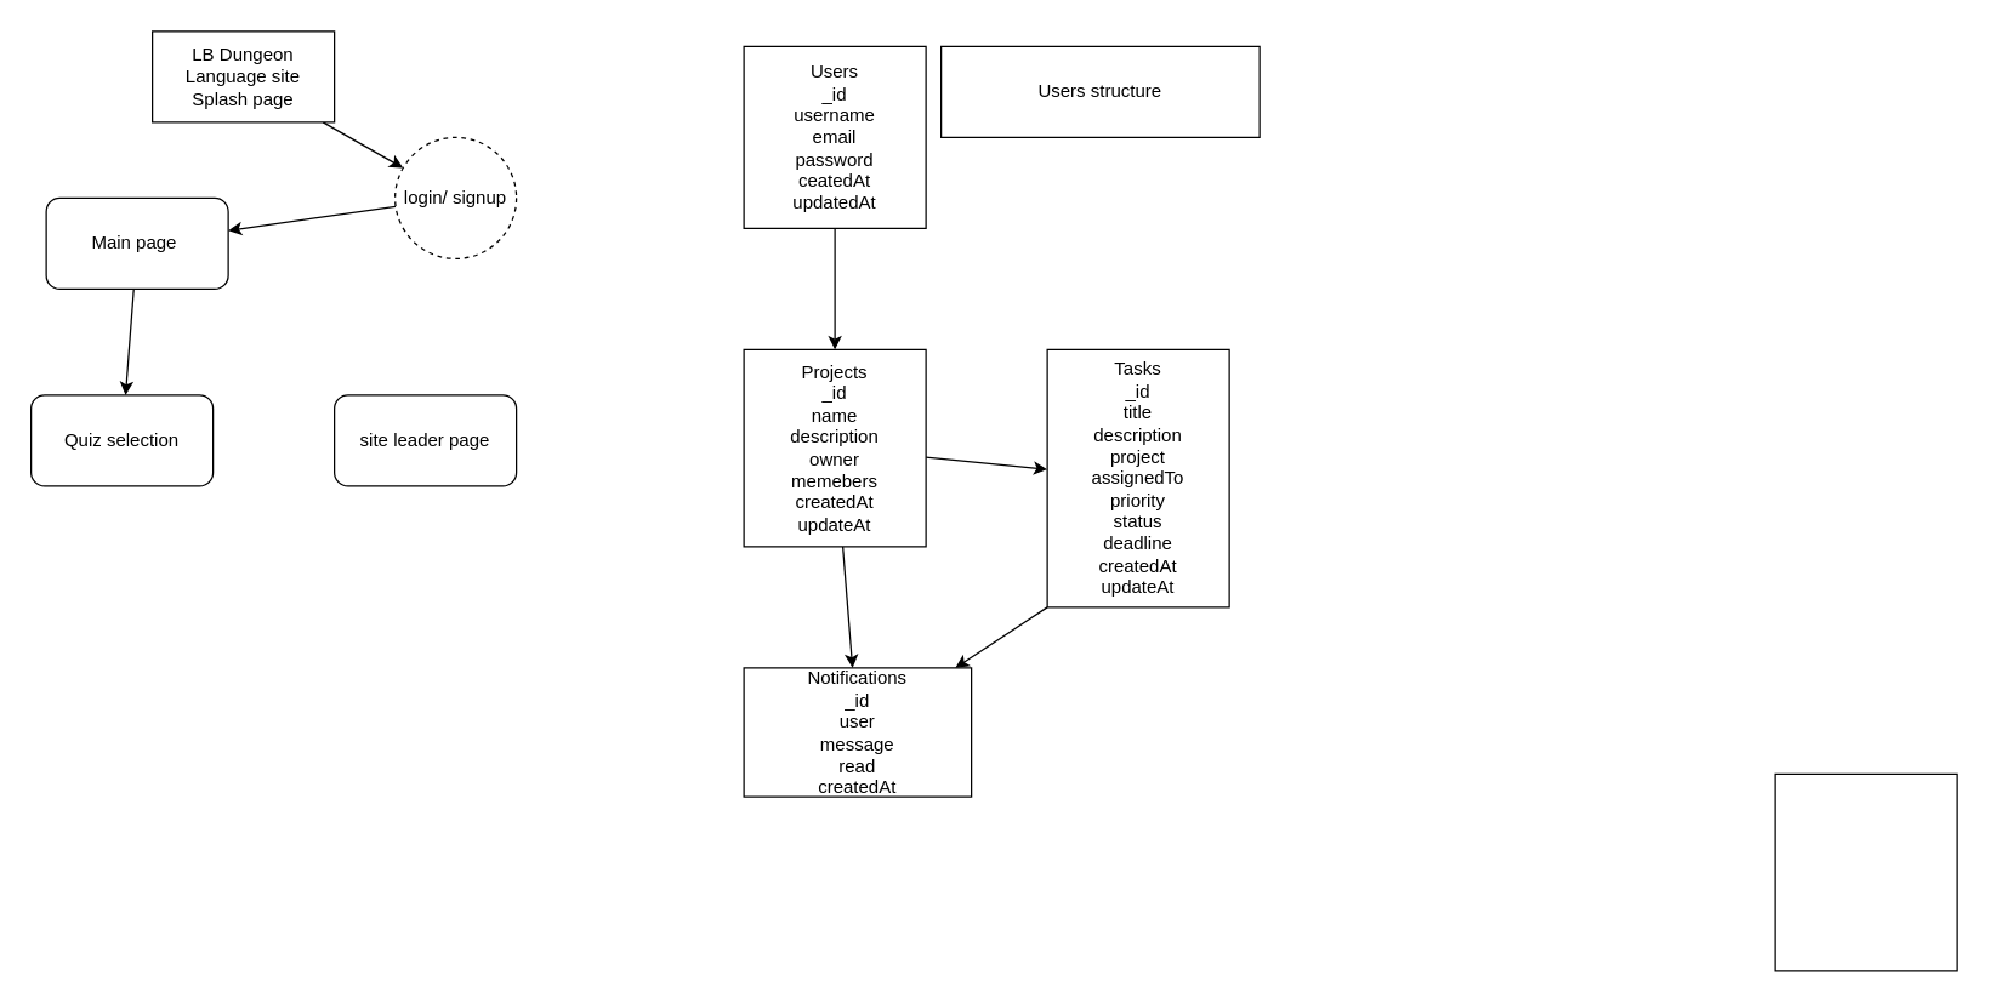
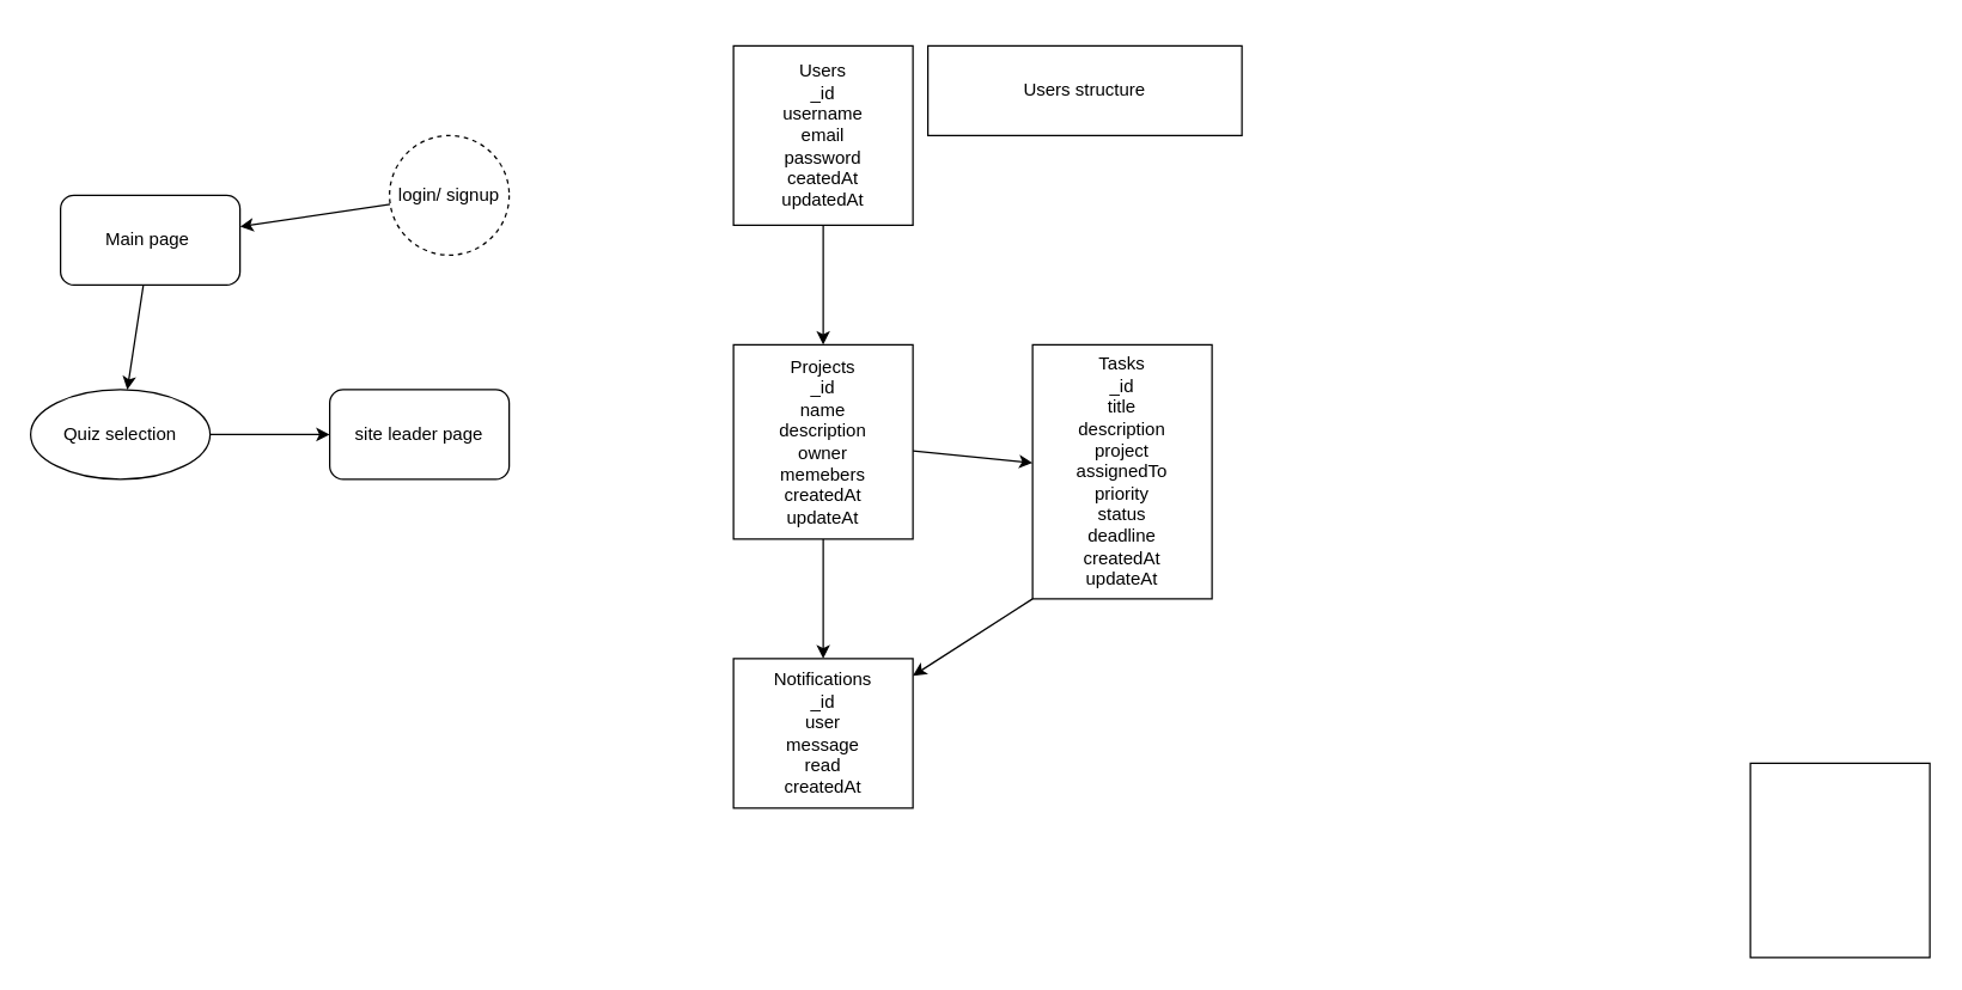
- <mxCell id="3" value="LB Dungeon&lt;br&gt;Language site&lt;br&gt;Splash page" style="whiteSpace=wrap;html=1;" vertex="1" parent="1"><mxGeometry x="100" y="20" width="120" height="60" as="geometry" /></mxCell>
- <mxCell id="2" value="" style="edgeStyle=none;html=1;" edge="1" parent="1" source="3" target="5"><mxGeometry relative="1" as="geometry" /></mxCell>
- <mxCell id="7" value="Main page&amp;nbsp;" style="rounded=1;whiteSpace=wrap;html=1;" vertex="1" parent="1"><mxGeometry x="30" y="130" width="120" height="60" as="geometry" /></mxCell>
+ <mxCell id="7" value="Main page&amp;nbsp;" style="rounded=1;whiteSpace=wrap;html=1;" vertex="1" parent="1"><mxGeometry x="40" y="130" width="120" height="60" as="geometry" /></mxCell>
- <mxCell id="9" value="Quiz selection" style="whiteSpace=wrap;html=1;rounded=1;" vertex="1" parent="1"><mxGeometry x="20" y="260" width="120" height="60" as="geometry" /></mxCell>
+ <mxCell id="9" value="Quiz selection" style="ellipse;whiteSpace=wrap;html=1;" vertex="1" parent="1"><mxGeometry x="20" y="260" width="120" height="60" as="geometry" /></mxCell>
+ <mxCell id="8" value="" style="edgeStyle=none;html=1;" edge="1" parent="1" source="9" target="10"><mxGeometry relative="1" as="geometry" /></mxCell>
- <mxCell id="19" value="Notifications&lt;br&gt;_id&lt;br&gt;user&lt;br&gt;message&lt;br&gt;read&lt;br&gt;createdAt&lt;br&gt;" style="whiteSpace=wrap;html=1;" vertex="1" parent="1"><mxGeometry x="490" y="440" width="150" height="85" as="geometry" /></mxCell>
+ <mxCell id="19" value="Notifications&lt;br&gt;_id&lt;br&gt;user&lt;br&gt;message&lt;br&gt;read&lt;br&gt;createdAt&lt;br&gt;" style="whiteSpace=wrap;html=1;" vertex="1" parent="1"><mxGeometry x="490" y="440" width="120" height="100" as="geometry" /></mxCell>
